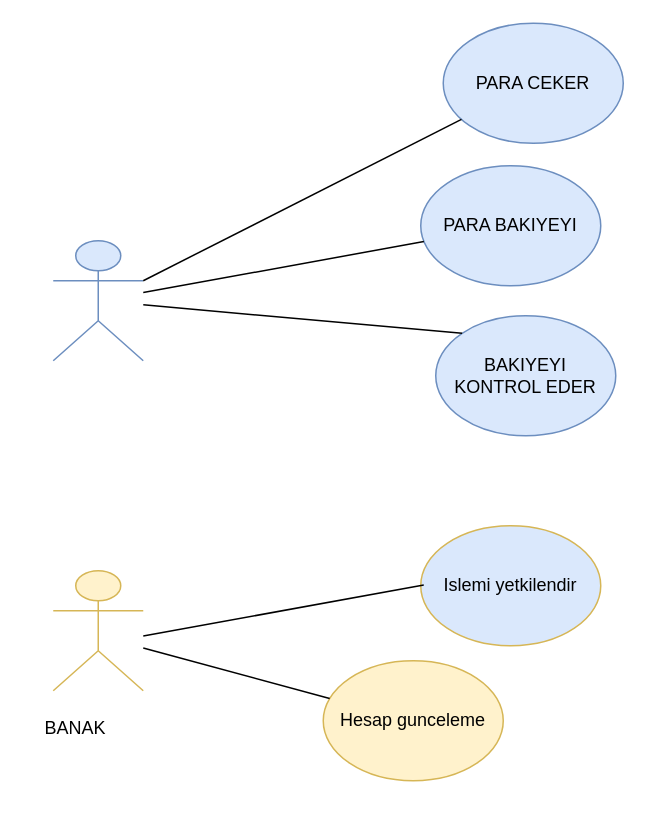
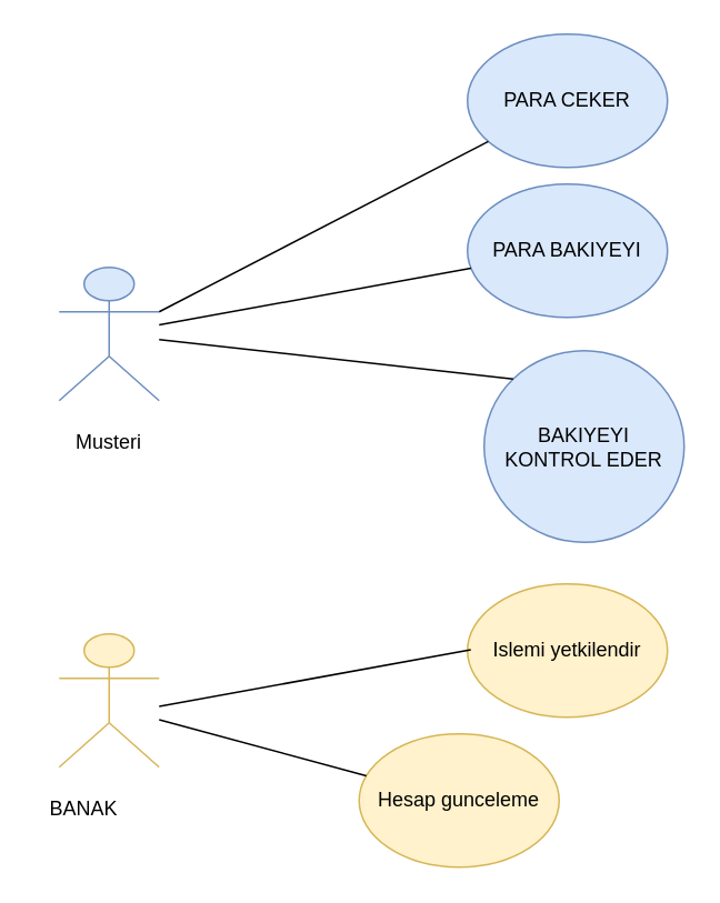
- <mxCell id="2" value="PARA CEKER" style="ellipse;whiteSpace=wrap;html=1;fillColor=#dae8fc;strokeColor=#6c8ebf;" parent="1" vertex="1"><mxGeometry x="295" y="15" width="120" height="80" as="geometry" /></mxCell>
+ <mxCell id="2" value="PARA CEKER" style="ellipse;whiteSpace=wrap;html=1;fillColor=#dae8fc;strokeColor=#6c8ebf;" parent="1" vertex="1"><mxGeometry x="280" y="20" width="120" height="80" as="geometry" /></mxCell>
- <mxCell id="4" value="BAKIYEYI&lt;br&gt;KONTROL EDER" style="ellipse;whiteSpace=wrap;html=1;fillColor=#dae8fc;strokeColor=#6c8ebf;" parent="1" vertex="1"><mxGeometry x="290" y="210" width="120" height="80" as="geometry" /></mxCell>
+ <mxCell id="4" value="BAKIYEYI&lt;br&gt;KONTROL EDER" style="ellipse;whiteSpace=wrap;html=1;fillColor=#dae8fc;strokeColor=#6c8ebf;" parent="1" vertex="1"><mxGeometry x="290" y="210" width="120" height="115" as="geometry" /></mxCell>
+ <mxCell id="9" value="Musteri" style="text;html=1;align=center;verticalAlign=middle;whiteSpace=wrap;rounded=0;" parent="1" vertex="1"><mxGeometry x="35" y="250" width="60" height="30" as="geometry" /></mxCell>
- <mxCell id="5" value="Islemi yetkilendir" style="ellipse;whiteSpace=wrap;html=1;fillColor=#dae8fc;strokeColor=#d6b656;" parent="1" vertex="1"><mxGeometry x="280" y="350" width="120" height="80" as="geometry" /></mxCell>
+ <mxCell id="5" value="Islemi yetkilendir" style="ellipse;whiteSpace=wrap;html=1;fillColor=#fff2cc;strokeColor=#d6b656;" parent="1" vertex="1"><mxGeometry x="280" y="350" width="120" height="80" as="geometry" /></mxCell>
